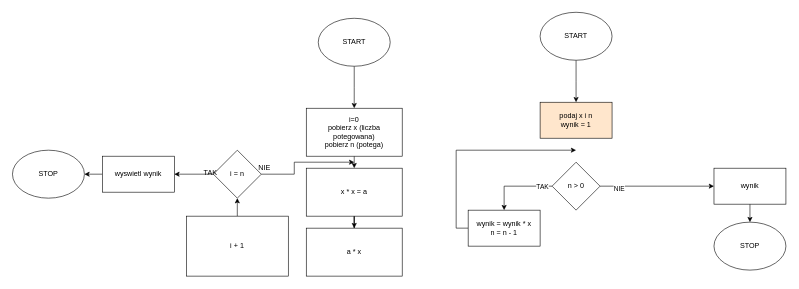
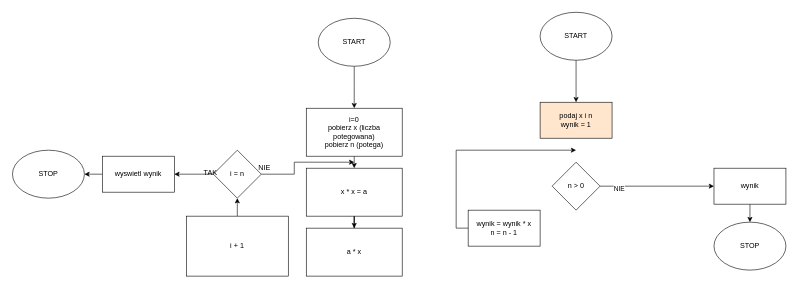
- <mxCell id="24" style="edgeStyle=orthogonalEdgeStyle;rounded=0;orthogonalLoop=1;jettySize=auto;html=1;exitX=0;exitY=0.5;exitDx=0;exitDy=0;entryX=0.5;entryY=0;entryDx=0;entryDy=0;" edge="1" parent="1" source="26" target="31"><mxGeometry relative="1" as="geometry"><mxPoint x="830" y="310" as="targetPoint" /><Array as="points"><mxPoint x="840" y="310" /></Array></mxGeometry></mxCell>
- <mxCell id="25" value="TAK" style="edgeLabel;html=1;align=center;verticalAlign=middle;resizable=0;points=[];" vertex="1" connectable="0" parent="24"><mxGeometry x="-0.711" relative="1" as="geometry"><mxPoint as="offset" /></mxGeometry></mxCell>
